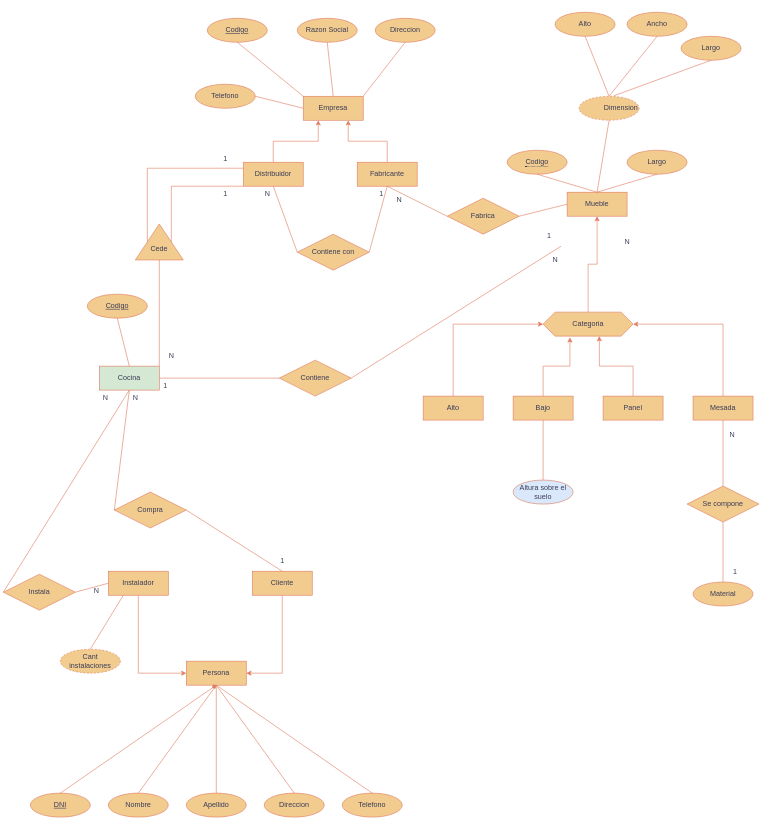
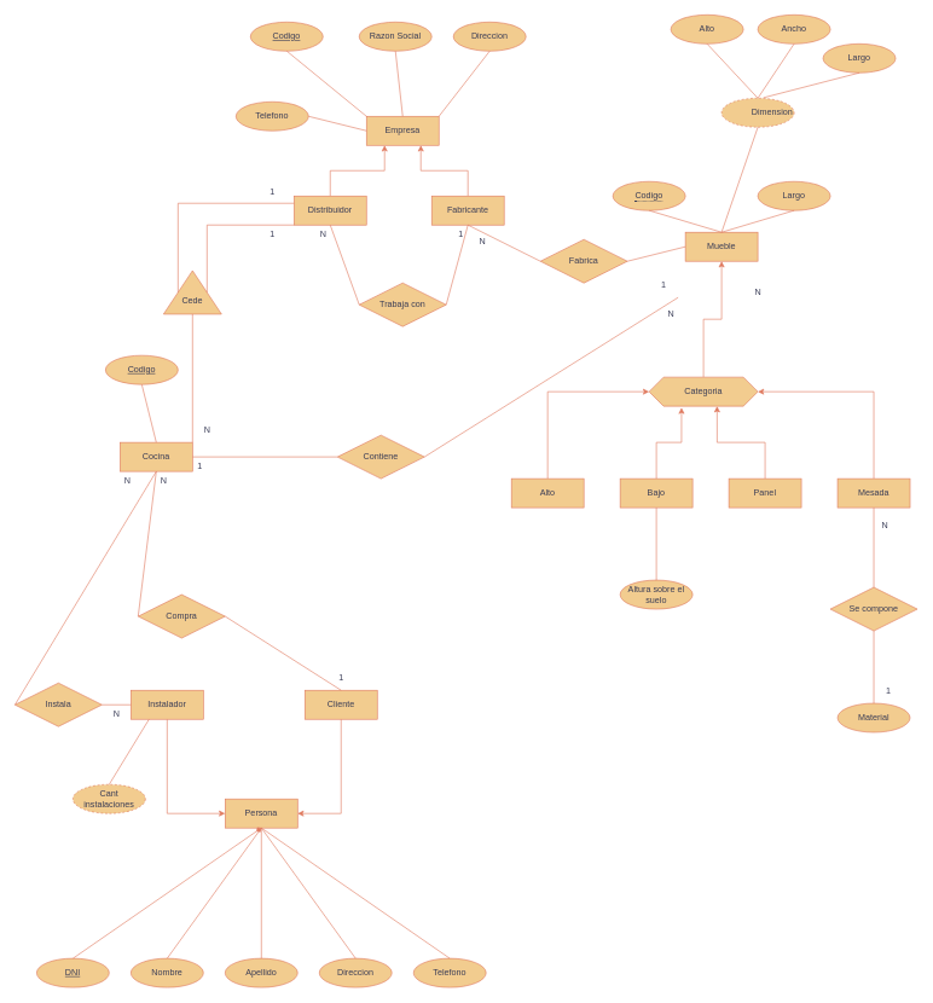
- <mxCell id="8" value="&lt;blockquote style=&quot;margin: 0 0 0 40px; border: none; padding: 0px;&quot;&gt;Dimension&lt;/blockquote&gt;" style="ellipse;whiteSpace=wrap;html=1;align=center;dashed=1;strokeColor=#E07A5F;fontColor=#393C56;fillColor=#F2CC8F;" vertex="1" parent="1"><mxGeometry x="965" y="160" width="100" height="40" as="geometry" /></mxCell>
+ <mxCell id="8" value="&lt;blockquote style=&quot;margin: 0 0 0 40px; border: none; padding: 0px;&quot;&gt;Dimension&lt;/blockquote&gt;" style="ellipse;whiteSpace=wrap;html=1;align=center;dashed=1;strokeColor=#E07A5F;fontColor=#393C56;fillColor=#F2CC8F;" vertex="1" parent="1"><mxGeometry x="995" y="135" width="100" height="40" as="geometry" /></mxCell>
- <mxCell id="49" value="Contiene con" style="shape=rhombus;perimeter=rhombusPerimeter;whiteSpace=wrap;html=1;align=center;strokeColor=#E07A5F;fontColor=#393C56;fillColor=#F2CC8F;" vertex="1" parent="1"><mxGeometry x="495" y="390" width="120" height="60" as="geometry" /></mxCell>
+ <mxCell id="49" value="Trabaja con" style="shape=rhombus;perimeter=rhombusPerimeter;whiteSpace=wrap;html=1;align=center;strokeColor=#E07A5F;fontColor=#393C56;fillColor=#F2CC8F;" vertex="1" parent="1"><mxGeometry x="495" y="390" width="120" height="60" as="geometry" /></mxCell>
- <mxCell id="25" value="Categoria" style="shape=hexagon;perimeter=hexagonPerimeter2;whiteSpace=wrap;html=1;fixedSize=1;strokeColor=#E07A5F;fontColor=#393C56;fillColor=#F2CC8F;" vertex="1" parent="1"><mxGeometry x="905" y="520" width="150" height="40" as="geometry" /></mxCell>
+ <mxCell id="25" value="Categoria" style="shape=hexagon;perimeter=hexagonPerimeter2;whiteSpace=wrap;html=1;fixedSize=1;strokeColor=#E07A5F;fontColor=#393C56;fillColor=#F2CC8F;" vertex="1" parent="1"><mxGeometry x="895" y="520" width="150" height="40" as="geometry" /></mxCell>
- <mxCell id="52" value="Cocina" style="whiteSpace=wrap;html=1;align=center;strokeColor=#E07A5F;fontColor=#393C56;fillColor=#d5e8d4;" vertex="1" parent="1"><mxGeometry x="165" y="610" width="100" height="40" as="geometry" /></mxCell>
+ <mxCell id="52" value="Cocina" style="whiteSpace=wrap;html=1;align=center;strokeColor=#E07A5F;fontColor=#393C56;fillColor=#F2CC8F;" vertex="1" parent="1"><mxGeometry x="165" y="610" width="100" height="40" as="geometry" /></mxCell>
- <mxCell id="30" value="Altura sobre el suelo" style="ellipse;whiteSpace=wrap;html=1;align=center;strokeColor=#E07A5F;fontColor=#393C56;fillColor=#dae8fc;" vertex="1" parent="1"><mxGeometry x="855" y="800" width="100" height="40" as="geometry" /></mxCell>
+ <mxCell id="30" value="Altura sobre el suelo" style="ellipse;whiteSpace=wrap;html=1;align=center;strokeColor=#E07A5F;fontColor=#393C56;fillColor=#F2CC8F;" vertex="1" parent="1"><mxGeometry x="855" y="800" width="100" height="40" as="geometry" /></mxCell>
- <mxCell id="60" value="Instala" style="shape=rhombus;perimeter=rhombusPerimeter;whiteSpace=wrap;html=1;align=center;strokeColor=#E07A5F;fontColor=#393C56;fillColor=#F2CC8F;" vertex="1" parent="1"><mxGeometry x="5" y="957" width="120" height="60" as="geometry" /></mxCell>
+ <mxCell id="60" value="Instala" style="shape=rhombus;perimeter=rhombusPerimeter;whiteSpace=wrap;html=1;align=center;strokeColor=#E07A5F;fontColor=#393C56;fillColor=#F2CC8F;" vertex="1" parent="1"><mxGeometry x="20" y="942" width="120" height="60" as="geometry" /></mxCell>
